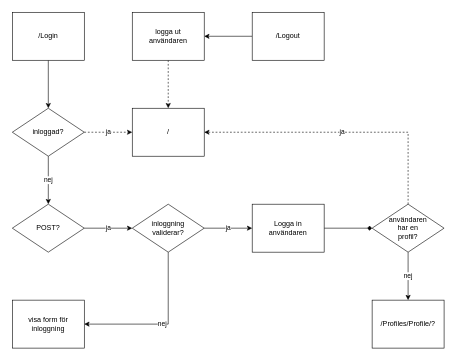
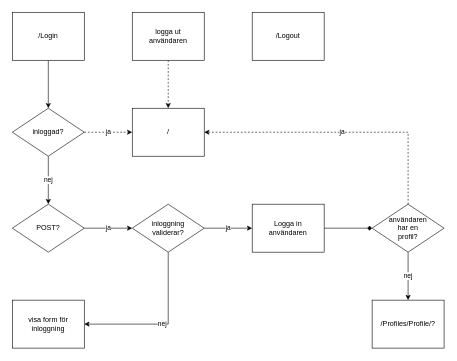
- <mxCell id="2" value="" style="edgeStyle=orthogonalEdgeStyle;rounded=0;orthogonalLoop=1;jettySize=auto;html=1;" edge="1" parent="1" source="3" target="23"><mxGeometry relative="1" as="geometry" /></mxCell>
